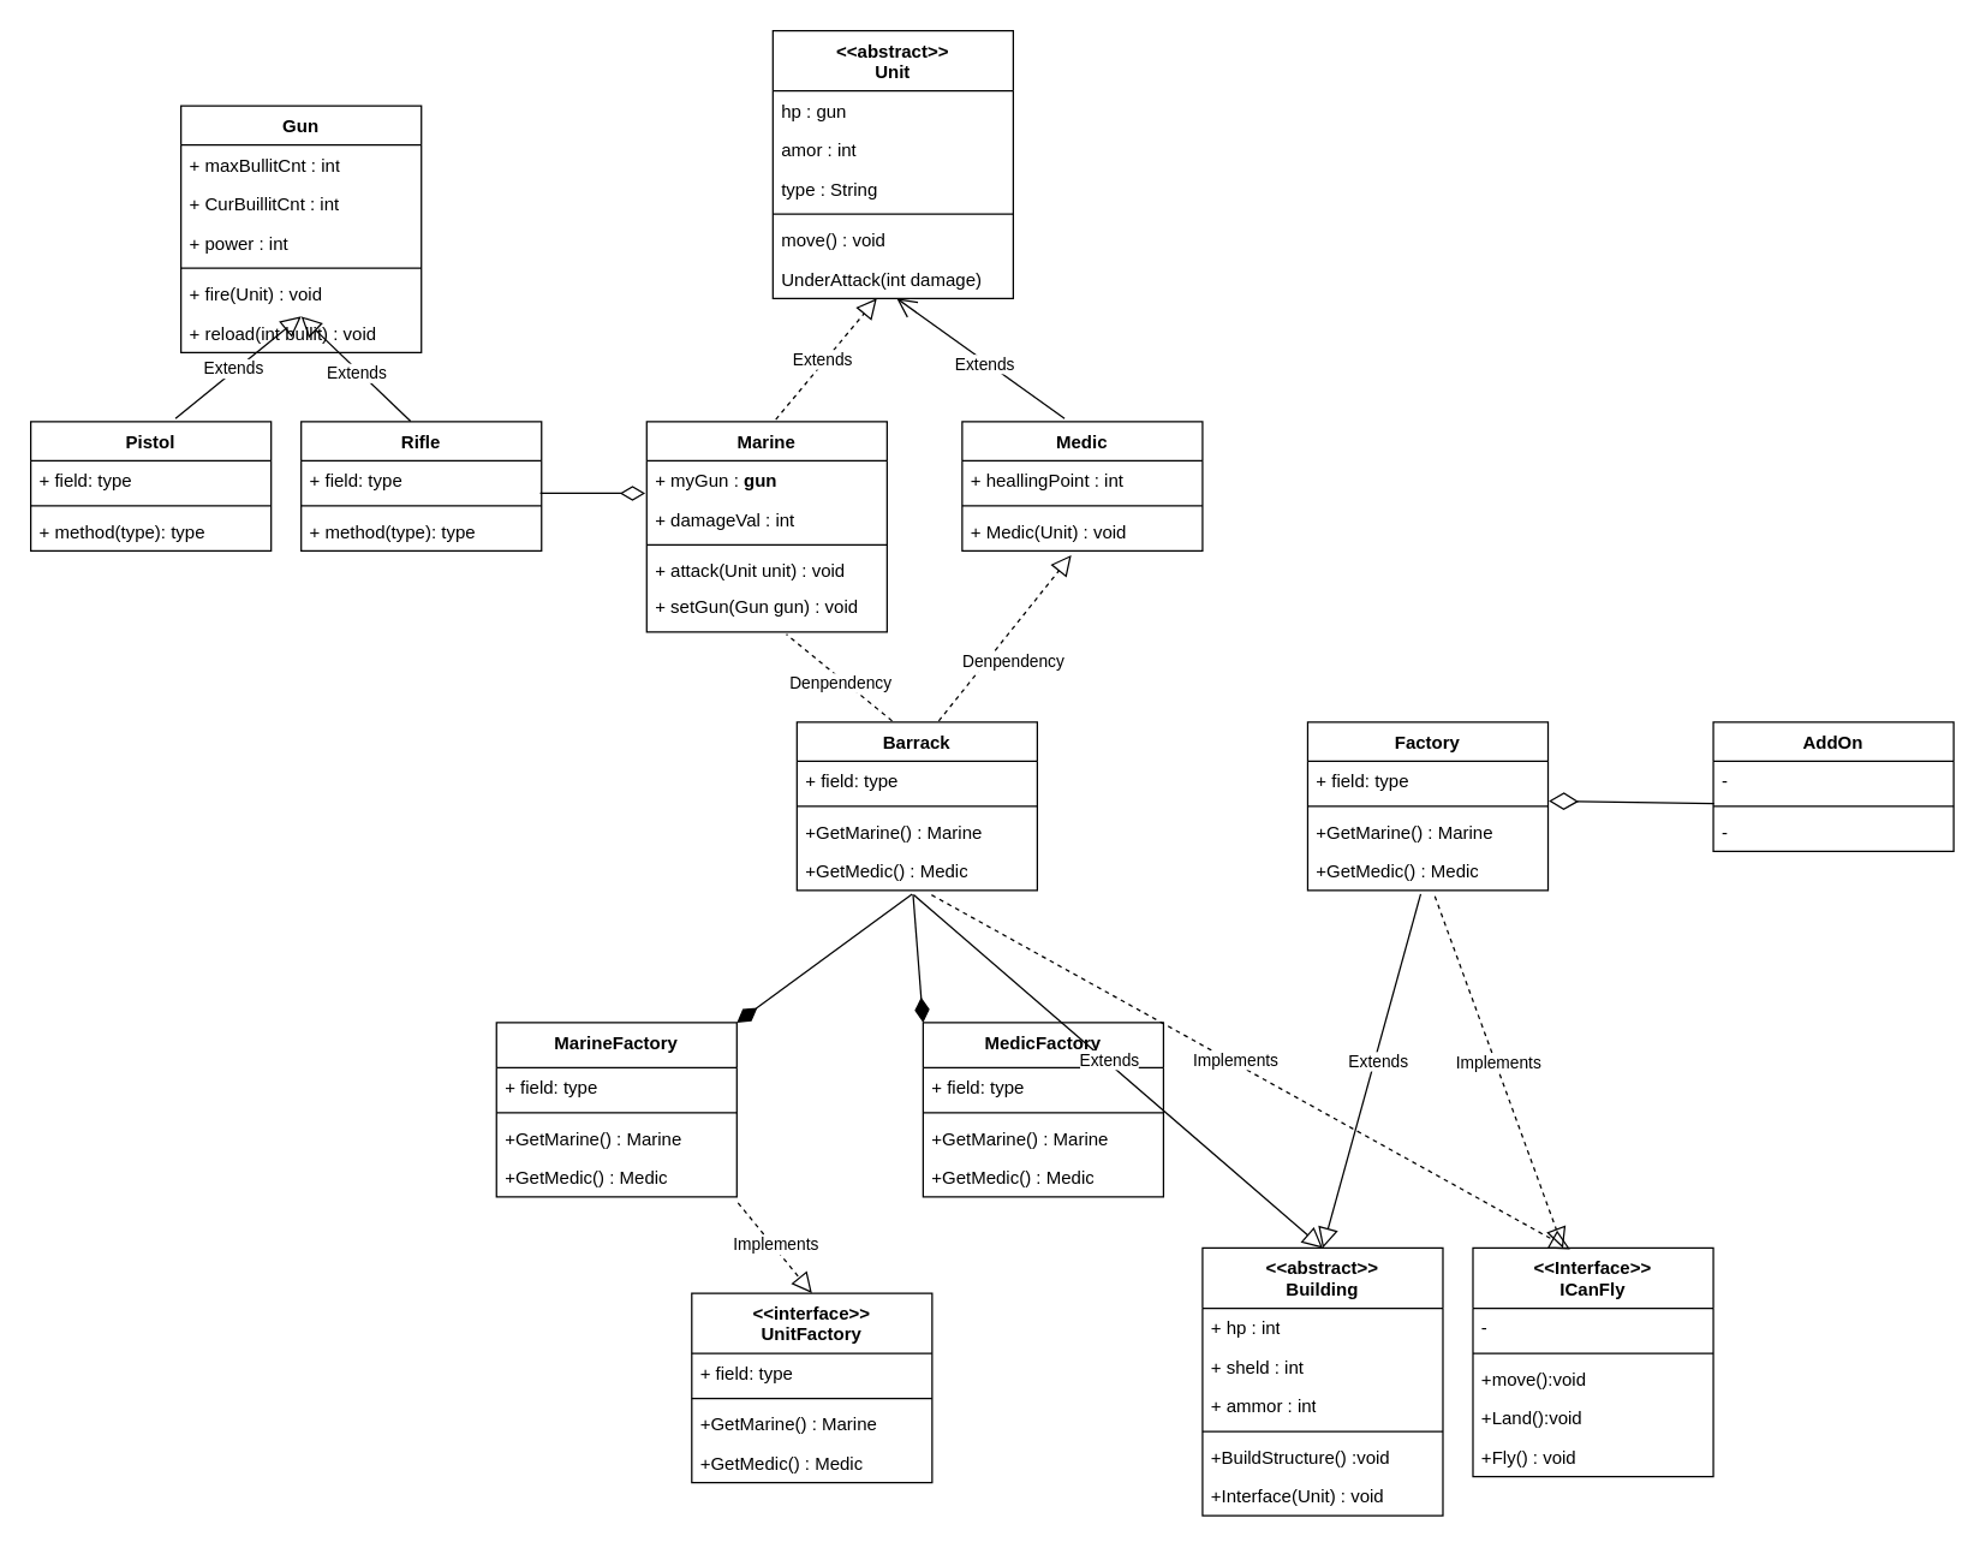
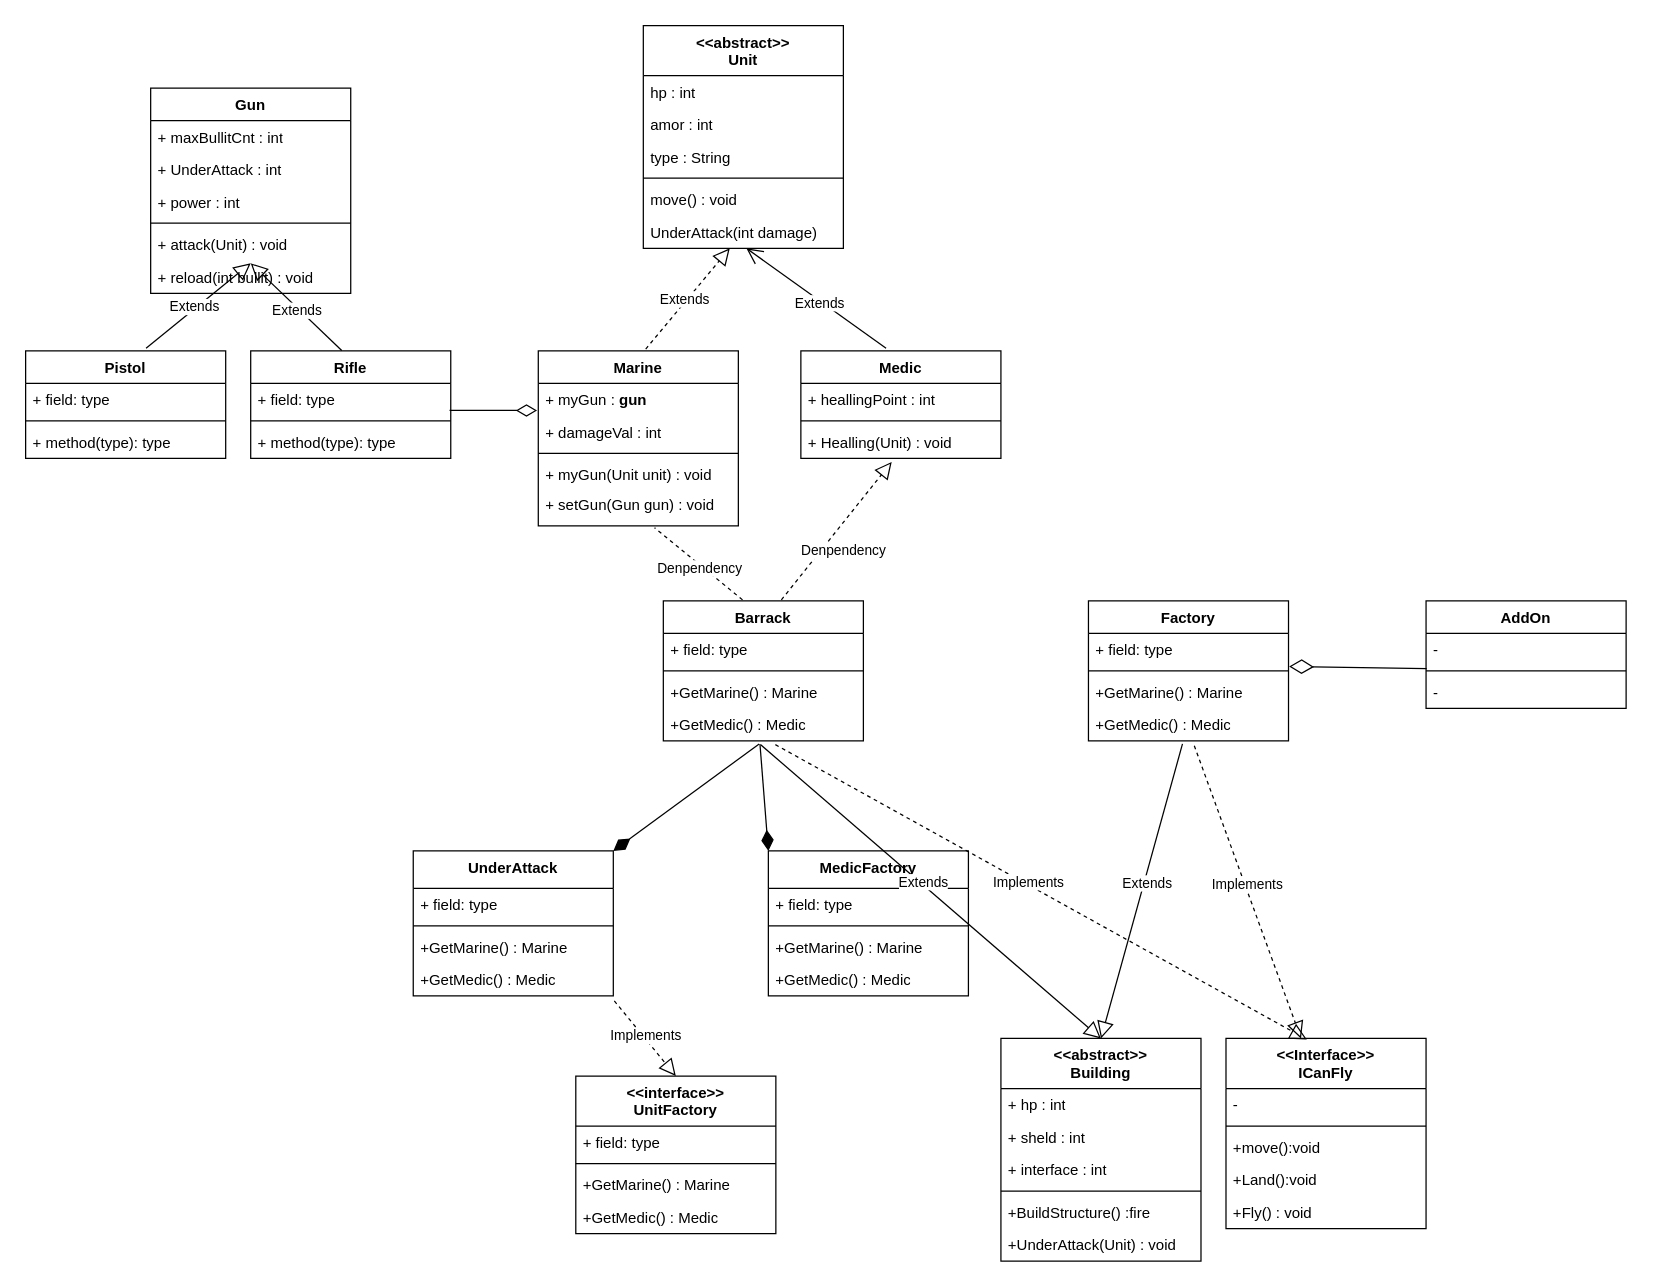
- <mxCell id="3" value="&lt;div&gt;hp : gun&lt;/div&gt;" style="text;strokeColor=none;fillColor=none;align=left;verticalAlign=top;spacingLeft=4;spacingRight=4;overflow=hidden;rotatable=0;points=[[0,0.5],[1,0.5]];portConstraint=eastwest;whiteSpace=wrap;html=1;" parent="2" vertex="1"><mxGeometry y="40" width="160" height="26" as="geometry" /></mxCell>
+ <mxCell id="3" value="&lt;div&gt;hp : int&lt;/div&gt;" style="text;strokeColor=none;fillColor=none;align=left;verticalAlign=top;spacingLeft=4;spacingRight=4;overflow=hidden;rotatable=0;points=[[0,0.5],[1,0.5]];portConstraint=eastwest;whiteSpace=wrap;html=1;" parent="2" vertex="1"><mxGeometry y="40" width="160" height="26" as="geometry" /></mxCell>
- <mxCell id="34" value="+ CurBuillitCnt : int" style="text;strokeColor=none;fillColor=none;align=left;verticalAlign=top;spacingLeft=4;spacingRight=4;overflow=hidden;rotatable=0;points=[[0,0.5],[1,0.5]];portConstraint=eastwest;whiteSpace=wrap;html=1;" vertex="1" parent="32"><mxGeometry y="52" width="160" height="26" as="geometry" /></mxCell>
+ <mxCell id="34" value="+ UnderAttack : int" style="text;strokeColor=none;fillColor=none;align=left;verticalAlign=top;spacingLeft=4;spacingRight=4;overflow=hidden;rotatable=0;points=[[0,0.5],[1,0.5]];portConstraint=eastwest;whiteSpace=wrap;html=1;" vertex="1" parent="32"><mxGeometry y="52" width="160" height="26" as="geometry" /></mxCell>
- <mxCell id="37" value="+ fire(Unit) : void" style="text;strokeColor=none;fillColor=none;align=left;verticalAlign=top;spacingLeft=4;spacingRight=4;overflow=hidden;rotatable=0;points=[[0,0.5],[1,0.5]];portConstraint=eastwest;whiteSpace=wrap;html=1;" parent="32" vertex="1"><mxGeometry y="112" width="160" height="26" as="geometry" /></mxCell>
+ <mxCell id="37" value="+ attack(Unit) : void" style="text;strokeColor=none;fillColor=none;align=left;verticalAlign=top;spacingLeft=4;spacingRight=4;overflow=hidden;rotatable=0;points=[[0,0.5],[1,0.5]];portConstraint=eastwest;whiteSpace=wrap;html=1;" parent="32" vertex="1"><mxGeometry y="112" width="160" height="26" as="geometry" /></mxCell>
- <mxCell id="18" value="+ Medic(Unit) : void" style="text;strokeColor=none;fillColor=none;align=left;verticalAlign=top;spacingLeft=4;spacingRight=4;overflow=hidden;rotatable=0;points=[[0,0.5],[1,0.5]];portConstraint=eastwest;whiteSpace=wrap;html=1;" parent="15" vertex="1"><mxGeometry y="60" width="160" height="26" as="geometry" /></mxCell>
+ <mxCell id="18" value="+ Healling(Unit) : void" style="text;strokeColor=none;fillColor=none;align=left;verticalAlign=top;spacingLeft=4;spacingRight=4;overflow=hidden;rotatable=0;points=[[0,0.5],[1,0.5]];portConstraint=eastwest;whiteSpace=wrap;html=1;" parent="15" vertex="1"><mxGeometry y="60" width="160" height="26" as="geometry" /></mxCell>
- <mxCell id="13" value="+ attack(Unit unit) : void" style="text;strokeColor=none;fillColor=none;align=left;verticalAlign=top;spacingLeft=4;spacingRight=4;overflow=hidden;rotatable=0;points=[[0,0.5],[1,0.5]];portConstraint=eastwest;whiteSpace=wrap;html=1;" parent="9" vertex="1"><mxGeometry y="86" width="160" height="24" as="geometry" /></mxCell>
+ <mxCell id="13" value="+ myGun(Unit unit) : void" style="text;strokeColor=none;fillColor=none;align=left;verticalAlign=top;spacingLeft=4;spacingRight=4;overflow=hidden;rotatable=0;points=[[0,0.5],[1,0.5]];portConstraint=eastwest;whiteSpace=wrap;html=1;" parent="9" vertex="1"><mxGeometry y="86" width="160" height="24" as="geometry" /></mxCell>
- <mxCell id="57" value="MarineFactory" style="swimlane;fontStyle=1;align=center;verticalAlign=top;childLayout=stackLayout;horizontal=1;startSize=30;horizontalStack=0;resizeParent=1;resizeParentMax=0;resizeLast=0;collapsible=1;marginBottom=0;whiteSpace=wrap;html=1;" parent="1" vertex="1"><mxGeometry x="330" y="680" width="160" height="116" as="geometry" /></mxCell>
+ <mxCell id="57" value="UnderAttack" style="swimlane;fontStyle=1;align=center;verticalAlign=top;childLayout=stackLayout;horizontal=1;startSize=30;horizontalStack=0;resizeParent=1;resizeParentMax=0;resizeLast=0;collapsible=1;marginBottom=0;whiteSpace=wrap;html=1;" parent="1" vertex="1"><mxGeometry x="330" y="680" width="160" height="116" as="geometry" /></mxCell>
- <mxCell id="81" value="&lt;div&gt;+ ammor : int&lt;/div&gt;" style="text;strokeColor=none;fillColor=none;align=left;verticalAlign=top;spacingLeft=4;spacingRight=4;overflow=hidden;rotatable=0;points=[[0,0.5],[1,0.5]];portConstraint=eastwest;whiteSpace=wrap;html=1;" parent="78" vertex="1"><mxGeometry y="92" width="160" height="26" as="geometry" /></mxCell>
+ <mxCell id="81" value="&lt;div&gt;+ interface : int&lt;/div&gt;" style="text;strokeColor=none;fillColor=none;align=left;verticalAlign=top;spacingLeft=4;spacingRight=4;overflow=hidden;rotatable=0;points=[[0,0.5],[1,0.5]];portConstraint=eastwest;whiteSpace=wrap;html=1;" parent="78" vertex="1"><mxGeometry y="92" width="160" height="26" as="geometry" /></mxCell>
- <mxCell id="83" value="+BuildStructure() :void" style="text;strokeColor=none;fillColor=none;align=left;verticalAlign=top;spacingLeft=4;spacingRight=4;overflow=hidden;rotatable=0;points=[[0,0.5],[1,0.5]];portConstraint=eastwest;whiteSpace=wrap;html=1;" parent="78" vertex="1"><mxGeometry y="126" width="160" height="26" as="geometry" /></mxCell>
+ <mxCell id="83" value="+BuildStructure() :fire" style="text;strokeColor=none;fillColor=none;align=left;verticalAlign=top;spacingLeft=4;spacingRight=4;overflow=hidden;rotatable=0;points=[[0,0.5],[1,0.5]];portConstraint=eastwest;whiteSpace=wrap;html=1;" parent="78" vertex="1"><mxGeometry y="126" width="160" height="26" as="geometry" /></mxCell>
- <mxCell id="84" value="+Interface(Unit) : void" style="text;strokeColor=none;fillColor=none;align=left;verticalAlign=top;spacingLeft=4;spacingRight=4;overflow=hidden;rotatable=0;points=[[0,0.5],[1,0.5]];portConstraint=eastwest;whiteSpace=wrap;html=1;" parent="78" vertex="1"><mxGeometry y="152" width="160" height="26" as="geometry" /></mxCell>
+ <mxCell id="84" value="+UnderAttack(Unit) : void" style="text;strokeColor=none;fillColor=none;align=left;verticalAlign=top;spacingLeft=4;spacingRight=4;overflow=hidden;rotatable=0;points=[[0,0.5],[1,0.5]];portConstraint=eastwest;whiteSpace=wrap;html=1;" parent="78" vertex="1"><mxGeometry y="152" width="160" height="26" as="geometry" /></mxCell>
